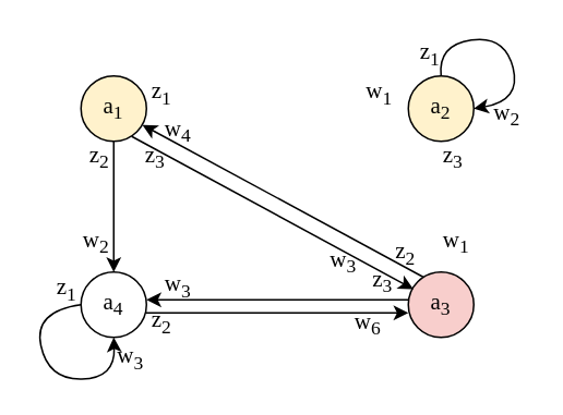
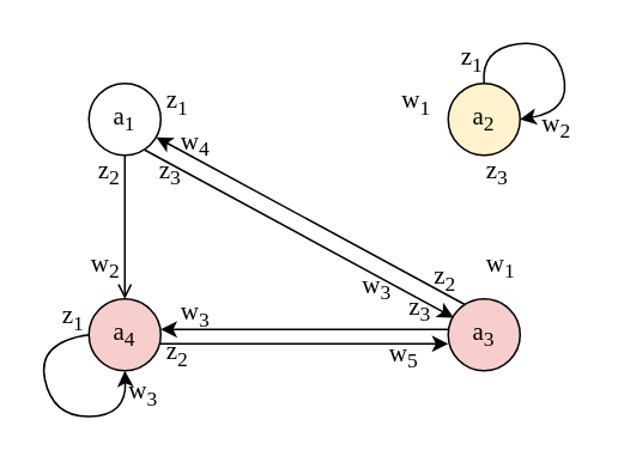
- <mxCell id="3" value="a&lt;sub&gt;1&lt;/sub&gt;" style="ellipse;whiteSpace=wrap;html=1;aspect=fixed;fontFamily=Times New Roman;fontSize=14;fillColor=#fff2cc;" parent="1" vertex="1"><mxGeometry x="49" y="46" width="40" height="40" as="geometry" /></mxCell>
+ <mxCell id="3" value="a&lt;sub&gt;1&lt;/sub&gt;" style="ellipse;whiteSpace=wrap;html=1;aspect=fixed;fontFamily=Times New Roman;fontSize=14;" parent="1" vertex="1"><mxGeometry x="49" y="46" width="40" height="40" as="geometry" /></mxCell>
- <mxCell id="2" style="edgeStyle=orthogonalEdgeStyle;rounded=0;orthogonalLoop=1;jettySize=auto;html=1;exitX=0.5;exitY=1;exitDx=0;exitDy=0;entryX=0.5;entryY=0;entryDx=0;entryDy=0;fontFamily=Times New Roman;fontSize=14;" parent="1" source="3" target="7" edge="1"><mxGeometry relative="1" as="geometry" /></mxCell>
+ <mxCell id="2" style="edgeStyle=orthogonalEdgeStyle;rounded=0;orthogonalLoop=1;jettySize=auto;html=1;exitX=0.5;exitY=1;exitDx=0;exitDy=0;entryX=0.5;entryY=0;entryDx=0;entryDy=0;fontFamily=Times New Roman;fontSize=14;endArrow=open;" parent="1" source="3" target="7" edge="1"><mxGeometry relative="1" as="geometry" /></mxCell>
- <mxCell id="7" value="&lt;font style=&quot;font-size: 14px&quot; face=&quot;Times New Roman&quot;&gt;a&lt;sub&gt;4&lt;/sub&gt;&lt;/font&gt;" style="ellipse;whiteSpace=wrap;html=1;aspect=fixed;" parent="1" vertex="1"><mxGeometry x="49" y="166" width="40" height="40" as="geometry" /></mxCell>
+ <mxCell id="7" value="&lt;font style=&quot;font-size: 14px&quot; face=&quot;Times New Roman&quot;&gt;a&lt;sub&gt;4&lt;/sub&gt;&lt;/font&gt;" style="ellipse;whiteSpace=wrap;html=1;aspect=fixed;fillColor=#f8cecc;" parent="1" vertex="1"><mxGeometry x="49" y="166" width="40" height="40" as="geometry" /></mxCell>
- <mxCell id="28" value="w&lt;sub&gt;6&lt;/sub&gt;" style="text;html=1;align=center;verticalAlign=middle;resizable=0;points=[];autosize=1;strokeColor=none;fillColor=none;fontSize=14;fontFamily=Times New Roman;" parent="1" vertex="1"><mxGeometry x="211" y="185" width="26" height="26" as="geometry" /></mxCell>
+ <mxCell id="28" value="w&lt;sub&gt;5&lt;/sub&gt;" style="text;html=1;align=center;verticalAlign=middle;resizable=0;points=[];autosize=1;strokeColor=none;fillColor=none;fontSize=14;fontFamily=Times New Roman;" parent="1" vertex="1"><mxGeometry x="211" y="185" width="26" height="26" as="geometry" /></mxCell>
